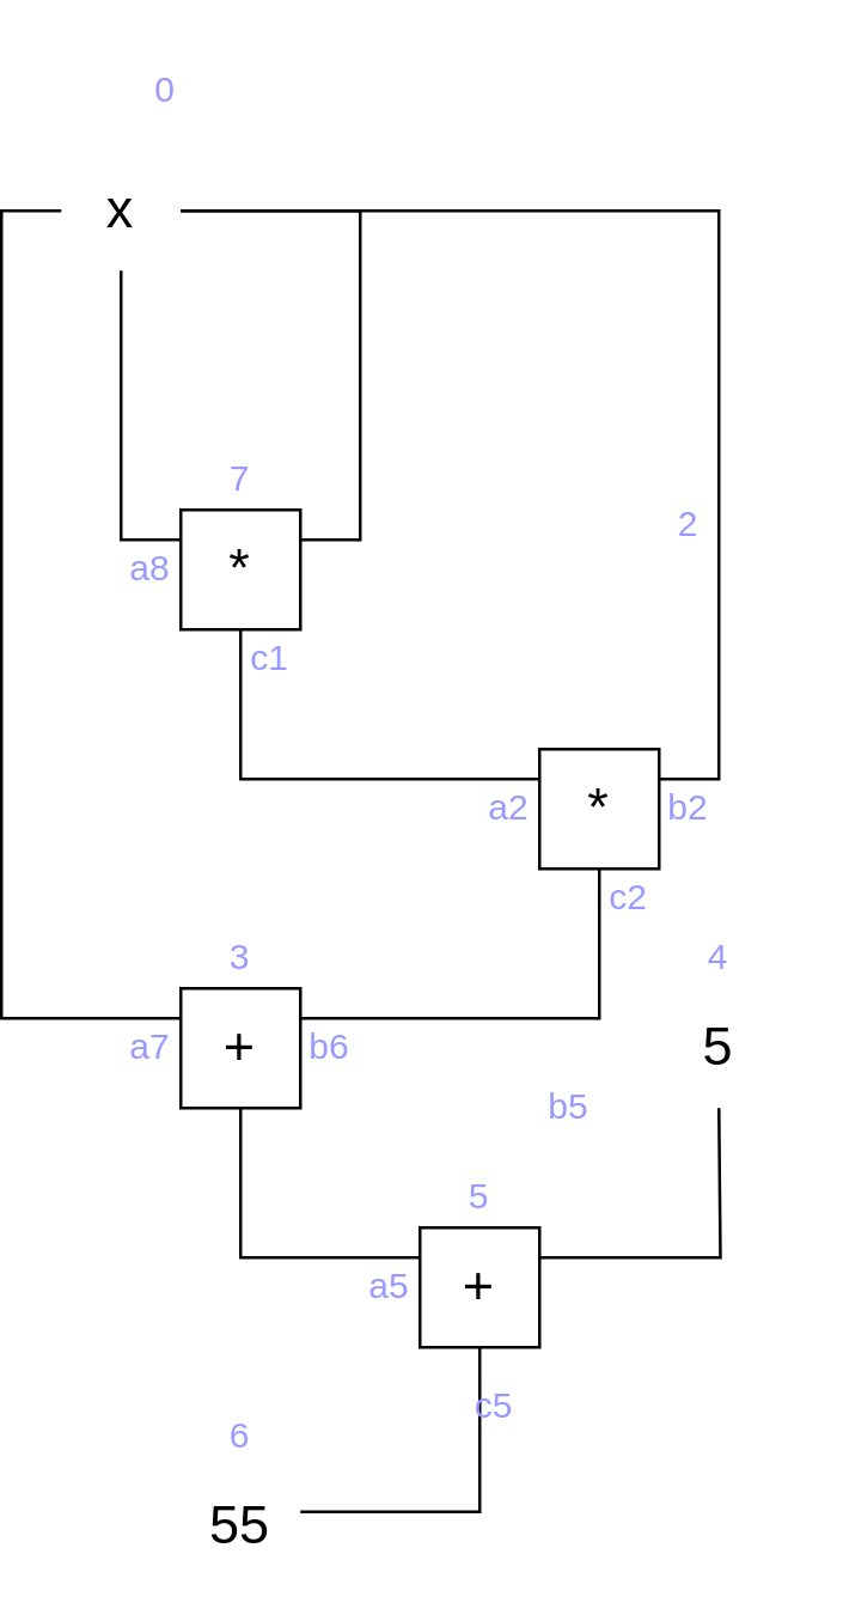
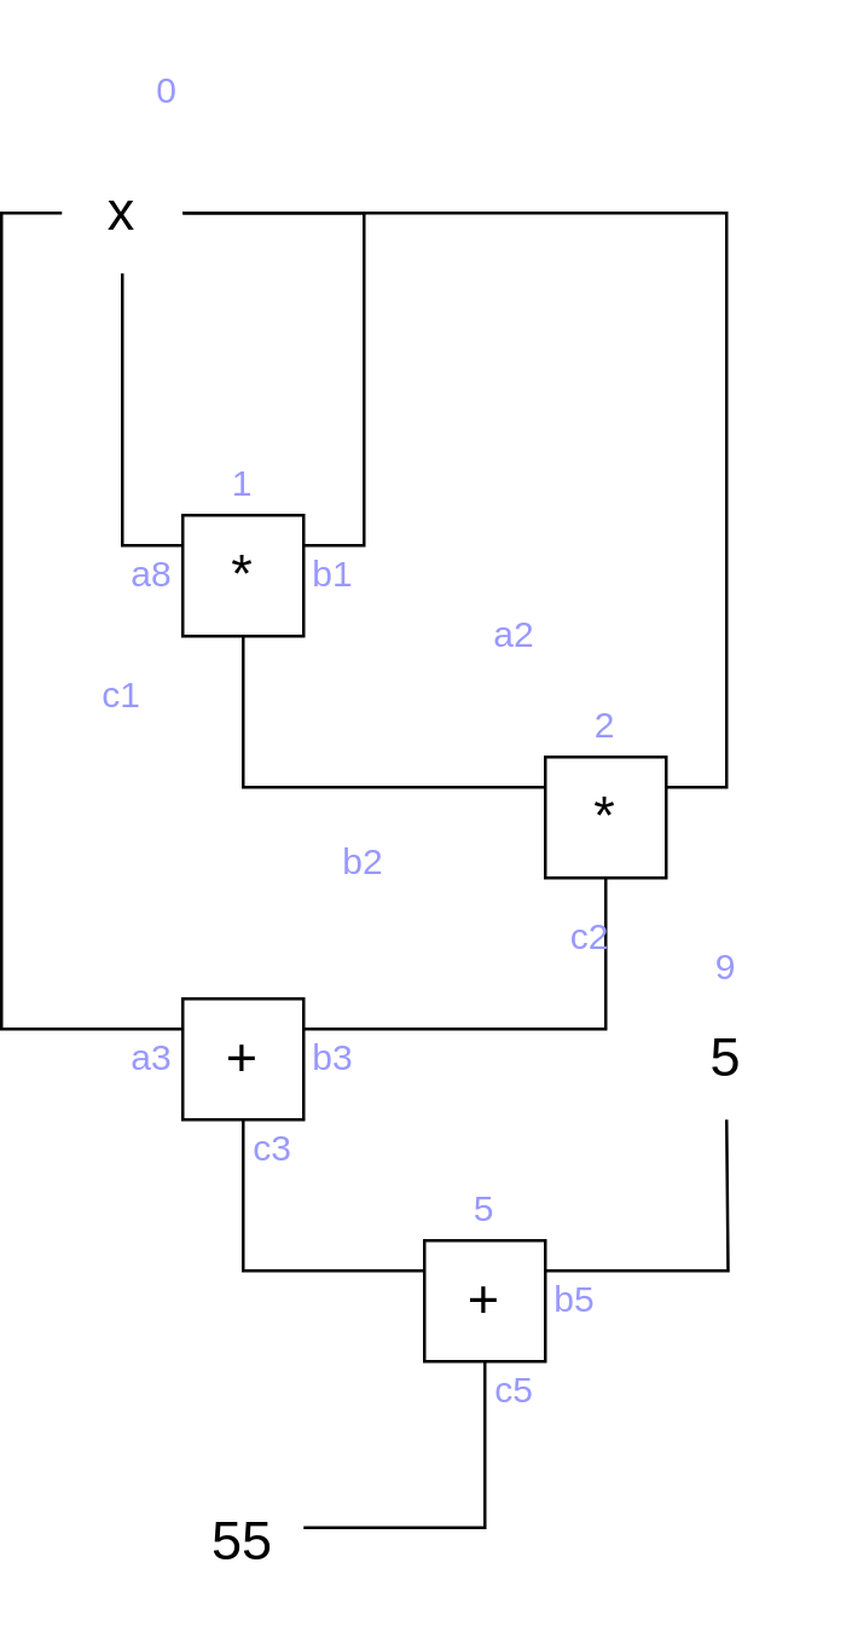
- <mxCell id="18" value="&lt;font color=&quot;#9999FF&quot;&gt;7&lt;/font&gt;" style="text;html=1;strokeColor=none;fillColor=none;align=center;verticalAlign=middle;whiteSpace=wrap;rounded=0;" parent="1" vertex="1"><mxGeometry x="60" y="150" width="40" height="20" as="geometry" /></mxCell>
+ <mxCell id="18" value="&lt;font color=&quot;#9999FF&quot;&gt;1&lt;/font&gt;" style="text;html=1;strokeColor=none;fillColor=none;align=center;verticalAlign=middle;whiteSpace=wrap;rounded=0;" parent="1" vertex="1"><mxGeometry x="60" y="150" width="40" height="20" as="geometry" /></mxCell>
- <mxCell id="22" value="&lt;font color=&quot;#9999FF&quot;&gt;2&lt;/font&gt;" style="text;html=1;strokeColor=none;fillColor=none;align=center;verticalAlign=middle;whiteSpace=wrap;rounded=0;" parent="1" vertex="1"><mxGeometry x="210" y="165" width="40" height="20" as="geometry" /></mxCell>
+ <mxCell id="22" value="&lt;font color=&quot;#9999FF&quot;&gt;2&lt;/font&gt;" style="text;html=1;strokeColor=none;fillColor=none;align=center;verticalAlign=middle;whiteSpace=wrap;rounded=0;" parent="1" vertex="1"><mxGeometry x="180" y="230" width="40" height="20" as="geometry" /></mxCell>
+ <mxCell id="20" value="&lt;font color=&quot;#9999FF&quot;&gt;b1&lt;/font&gt;" style="text;html=1;strokeColor=none;fillColor=none;align=center;verticalAlign=middle;whiteSpace=wrap;rounded=0;" parent="1" vertex="1"><mxGeometry x="100" y="180" width="20" height="20" as="geometry" /></mxCell>
- <mxCell id="21" value="&lt;font color=&quot;#9999FF&quot;&gt;c1&lt;/font&gt;" style="text;html=1;strokeColor=none;fillColor=none;align=center;verticalAlign=middle;whiteSpace=wrap;rounded=0;" parent="1" vertex="1"><mxGeometry x="80" y="210" width="20" height="20" as="geometry" /></mxCell>
+ <mxCell id="21" value="&lt;font color=&quot;#9999FF&quot;&gt;c1&lt;/font&gt;" style="text;html=1;strokeColor=none;fillColor=none;align=center;verticalAlign=middle;whiteSpace=wrap;rounded=0;" parent="1" vertex="1"><mxGeometry x="30" y="220" width="20" height="20" as="geometry" /></mxCell>
- <mxCell id="24" value="&lt;font color=&quot;#9999FF&quot;&gt;a2&lt;/font&gt;" style="text;html=1;strokeColor=none;fillColor=none;align=center;verticalAlign=middle;whiteSpace=wrap;rounded=0;" parent="1" vertex="1"><mxGeometry x="160" y="260" width="20" height="20" as="geometry" /></mxCell>
+ <mxCell id="24" value="&lt;font color=&quot;#9999FF&quot;&gt;a2&lt;/font&gt;" style="text;html=1;strokeColor=none;fillColor=none;align=center;verticalAlign=middle;whiteSpace=wrap;rounded=0;" parent="1" vertex="1"><mxGeometry x="160" y="200" width="20" height="20" as="geometry" /></mxCell>
- <mxCell id="25" value="&lt;font color=&quot;#9999FF&quot;&gt;b2&lt;/font&gt;" style="text;html=1;strokeColor=none;fillColor=none;align=center;verticalAlign=middle;whiteSpace=wrap;rounded=0;" parent="1" vertex="1"><mxGeometry x="220" y="260" width="20" height="20" as="geometry" /></mxCell>
+ <mxCell id="25" value="&lt;font color=&quot;#9999FF&quot;&gt;b2&lt;/font&gt;" style="text;html=1;strokeColor=none;fillColor=none;align=center;verticalAlign=middle;whiteSpace=wrap;rounded=0;" parent="1" vertex="1"><mxGeometry x="110" y="275" width="20" height="20" as="geometry" /></mxCell>
- <mxCell id="26" value="&lt;font color=&quot;#9999FF&quot;&gt;c2&lt;/font&gt;" style="text;html=1;strokeColor=none;fillColor=none;align=center;verticalAlign=middle;whiteSpace=wrap;rounded=0;" parent="1" vertex="1"><mxGeometry x="200" y="290" width="20" height="20" as="geometry" /></mxCell>
+ <mxCell id="26" value="&lt;font color=&quot;#9999FF&quot;&gt;c2&lt;/font&gt;" style="text;html=1;strokeColor=none;fillColor=none;align=center;verticalAlign=middle;whiteSpace=wrap;rounded=0;" parent="1" vertex="1"><mxGeometry x="185" y="300" width="20" height="20" as="geometry" /></mxCell>
- <mxCell id="23" value="&lt;font color=&quot;#9999FF&quot;&gt;3&lt;/font&gt;" style="text;html=1;strokeColor=none;fillColor=none;align=center;verticalAlign=middle;whiteSpace=wrap;rounded=0;" parent="1" vertex="1"><mxGeometry x="60" y="310" width="40" height="20" as="geometry" /></mxCell>
- <mxCell id="34" value="&lt;font color=&quot;#9999FF&quot;&gt;4&lt;/font&gt;" style="text;html=1;strokeColor=none;fillColor=none;align=center;verticalAlign=middle;whiteSpace=wrap;rounded=0;" parent="1" vertex="1"><mxGeometry x="220" y="310" width="40" height="20" as="geometry" /></mxCell>
+ <mxCell id="34" value="&lt;font color=&quot;#9999FF&quot;&gt;9&lt;/font&gt;" style="text;html=1;strokeColor=none;fillColor=none;align=center;verticalAlign=middle;whiteSpace=wrap;rounded=0;" parent="1" vertex="1"><mxGeometry x="220" y="310" width="40" height="20" as="geometry" /></mxCell>
- <mxCell id="32" value="&lt;font color=&quot;#9999FF&quot;&gt;a7&lt;/font&gt;" style="text;html=1;strokeColor=none;fillColor=none;align=center;verticalAlign=middle;whiteSpace=wrap;rounded=0;" parent="1" vertex="1"><mxGeometry x="40" y="340" width="20" height="20" as="geometry" /></mxCell>
+ <mxCell id="32" value="&lt;font color=&quot;#9999FF&quot;&gt;a3&lt;/font&gt;" style="text;html=1;strokeColor=none;fillColor=none;align=center;verticalAlign=middle;whiteSpace=wrap;rounded=0;" parent="1" vertex="1"><mxGeometry x="40" y="340" width="20" height="20" as="geometry" /></mxCell>
- <mxCell id="30" value="&lt;font color=&quot;#9999FF&quot;&gt;b6&lt;/font&gt;" style="text;html=1;strokeColor=none;fillColor=none;align=center;verticalAlign=middle;whiteSpace=wrap;rounded=0;" parent="1" vertex="1"><mxGeometry x="100" y="340" width="20" height="20" as="geometry" /></mxCell>
+ <mxCell id="30" value="&lt;font color=&quot;#9999FF&quot;&gt;b3&lt;/font&gt;" style="text;html=1;strokeColor=none;fillColor=none;align=center;verticalAlign=middle;whiteSpace=wrap;rounded=0;" parent="1" vertex="1"><mxGeometry x="100" y="340" width="20" height="20" as="geometry" /></mxCell>
- <mxCell id="27" value="&lt;font color=&quot;#9999FF&quot;&gt;b5&lt;/font&gt;" style="text;html=1;strokeColor=none;fillColor=none;align=center;verticalAlign=middle;whiteSpace=wrap;rounded=0;" parent="1" vertex="1"><mxGeometry x="180" y="360" width="20" height="20" as="geometry" /></mxCell>
+ <mxCell id="27" value="&lt;font color=&quot;#9999FF&quot;&gt;b5&lt;/font&gt;" style="text;html=1;strokeColor=none;fillColor=none;align=center;verticalAlign=middle;whiteSpace=wrap;rounded=0;" parent="1" vertex="1"><mxGeometry x="180" y="420" width="20" height="20" as="geometry" /></mxCell>
+ <mxCell id="31" value="&lt;font color=&quot;#9999FF&quot;&gt;c3&lt;/font&gt;" style="text;html=1;strokeColor=none;fillColor=none;align=center;verticalAlign=middle;whiteSpace=wrap;rounded=0;" parent="1" vertex="1"><mxGeometry x="80" y="370" width="20" height="20" as="geometry" /></mxCell>
- <mxCell id="29" value="&lt;font color=&quot;#9999FF&quot;&gt;a5&lt;/font&gt;" style="text;html=1;strokeColor=none;fillColor=none;align=center;verticalAlign=middle;whiteSpace=wrap;rounded=0;" parent="1" vertex="1"><mxGeometry x="120" y="420" width="20" height="20" as="geometry" /></mxCell>
- <mxCell id="28" value="&lt;font color=&quot;#9999FF&quot;&gt;c5&lt;/font&gt;" style="text;html=1;strokeColor=none;fillColor=none;align=center;verticalAlign=middle;whiteSpace=wrap;rounded=0;" parent="1" vertex="1"><mxGeometry x="155" y="460" width="20" height="20" as="geometry" /></mxCell>
+ <mxCell id="28" value="&lt;font color=&quot;#9999FF&quot;&gt;c5&lt;/font&gt;" style="text;html=1;strokeColor=none;fillColor=none;align=center;verticalAlign=middle;whiteSpace=wrap;rounded=0;" parent="1" vertex="1"><mxGeometry x="160" y="450" width="20" height="20" as="geometry" /></mxCell>
- <mxCell id="36" value="&lt;font color=&quot;#9999FF&quot;&gt;6&lt;/font&gt;" style="text;html=1;strokeColor=none;fillColor=none;align=center;verticalAlign=middle;whiteSpace=wrap;rounded=0;" parent="1" vertex="1"><mxGeometry x="60" y="470" width="40" height="20" as="geometry" /></mxCell>
